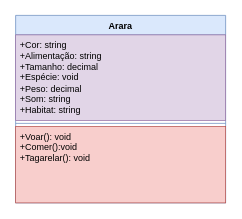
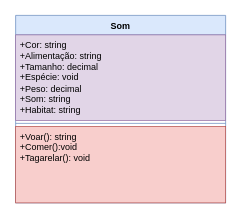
- <mxCell id="2" value="Arara" style="swimlane;fontStyle=1;align=center;verticalAlign=top;childLayout=stackLayout;horizontal=1;startSize=26;horizontalStack=0;resizeParent=1;resizeParentMax=0;resizeLast=0;collapsible=1;marginBottom=0;whiteSpace=wrap;html=1;fillColor=#dae8fc;strokeColor=#6c8ebf;" vertex="1" parent="1"><mxGeometry x="20" y="20" width="280" height="250" as="geometry" /></mxCell>
+ <mxCell id="2" value="Som" style="swimlane;fontStyle=1;align=center;verticalAlign=top;childLayout=stackLayout;horizontal=1;startSize=26;horizontalStack=0;resizeParent=1;resizeParentMax=0;resizeLast=0;collapsible=1;marginBottom=0;whiteSpace=wrap;html=1;fillColor=#dae8fc;strokeColor=#6c8ebf;" vertex="1" parent="1"><mxGeometry x="20" y="20" width="280" height="250" as="geometry" /></mxCell>
- <mxCell id="5" value="+Voar(): void&lt;br&gt;+Comer():void&lt;br&gt;+Tagarelar(): void" style="text;strokeColor=#b85450;fillColor=#f8cecc;align=left;verticalAlign=top;spacingLeft=4;spacingRight=4;overflow=hidden;rotatable=0;points=[[0,0.5],[1,0.5]];portConstraint=eastwest;whiteSpace=wrap;html=1;" vertex="1" parent="2"><mxGeometry y="148" width="280" height="102" as="geometry" /></mxCell>
+ <mxCell id="5" value="+Voar(): string&lt;br&gt;+Comer():void&lt;br&gt;+Tagarelar(): void" style="text;strokeColor=#b85450;fillColor=#f8cecc;align=left;verticalAlign=top;spacingLeft=4;spacingRight=4;overflow=hidden;rotatable=0;points=[[0,0.5],[1,0.5]];portConstraint=eastwest;whiteSpace=wrap;html=1;" vertex="1" parent="2"><mxGeometry y="148" width="280" height="102" as="geometry" /></mxCell>
